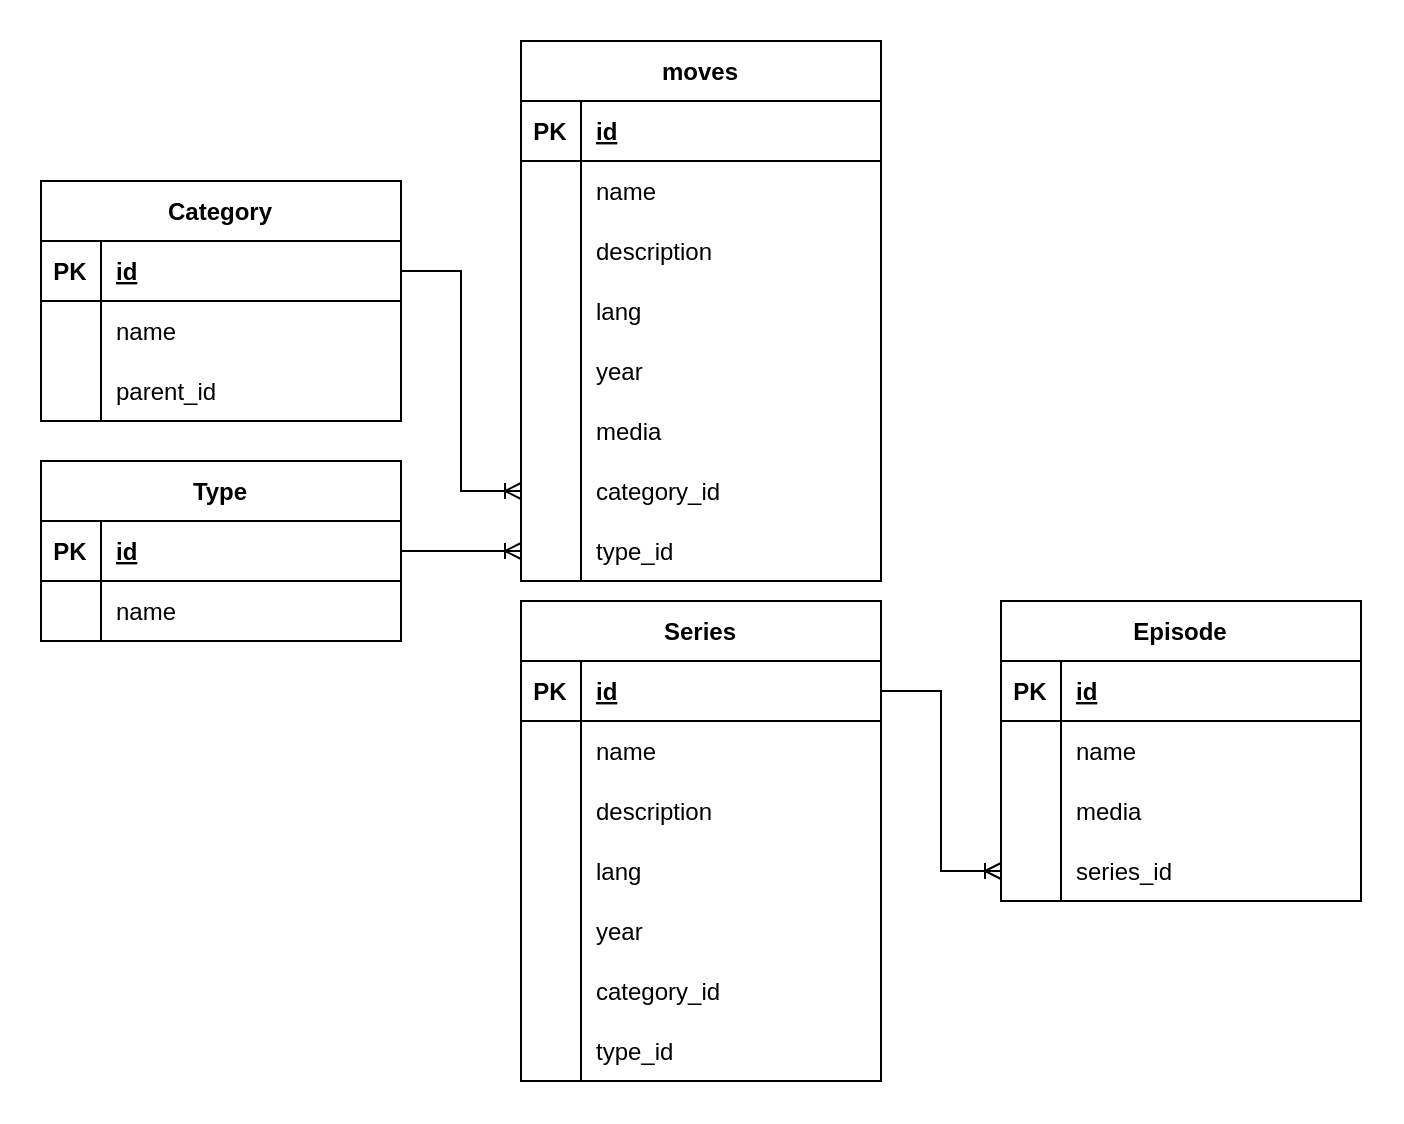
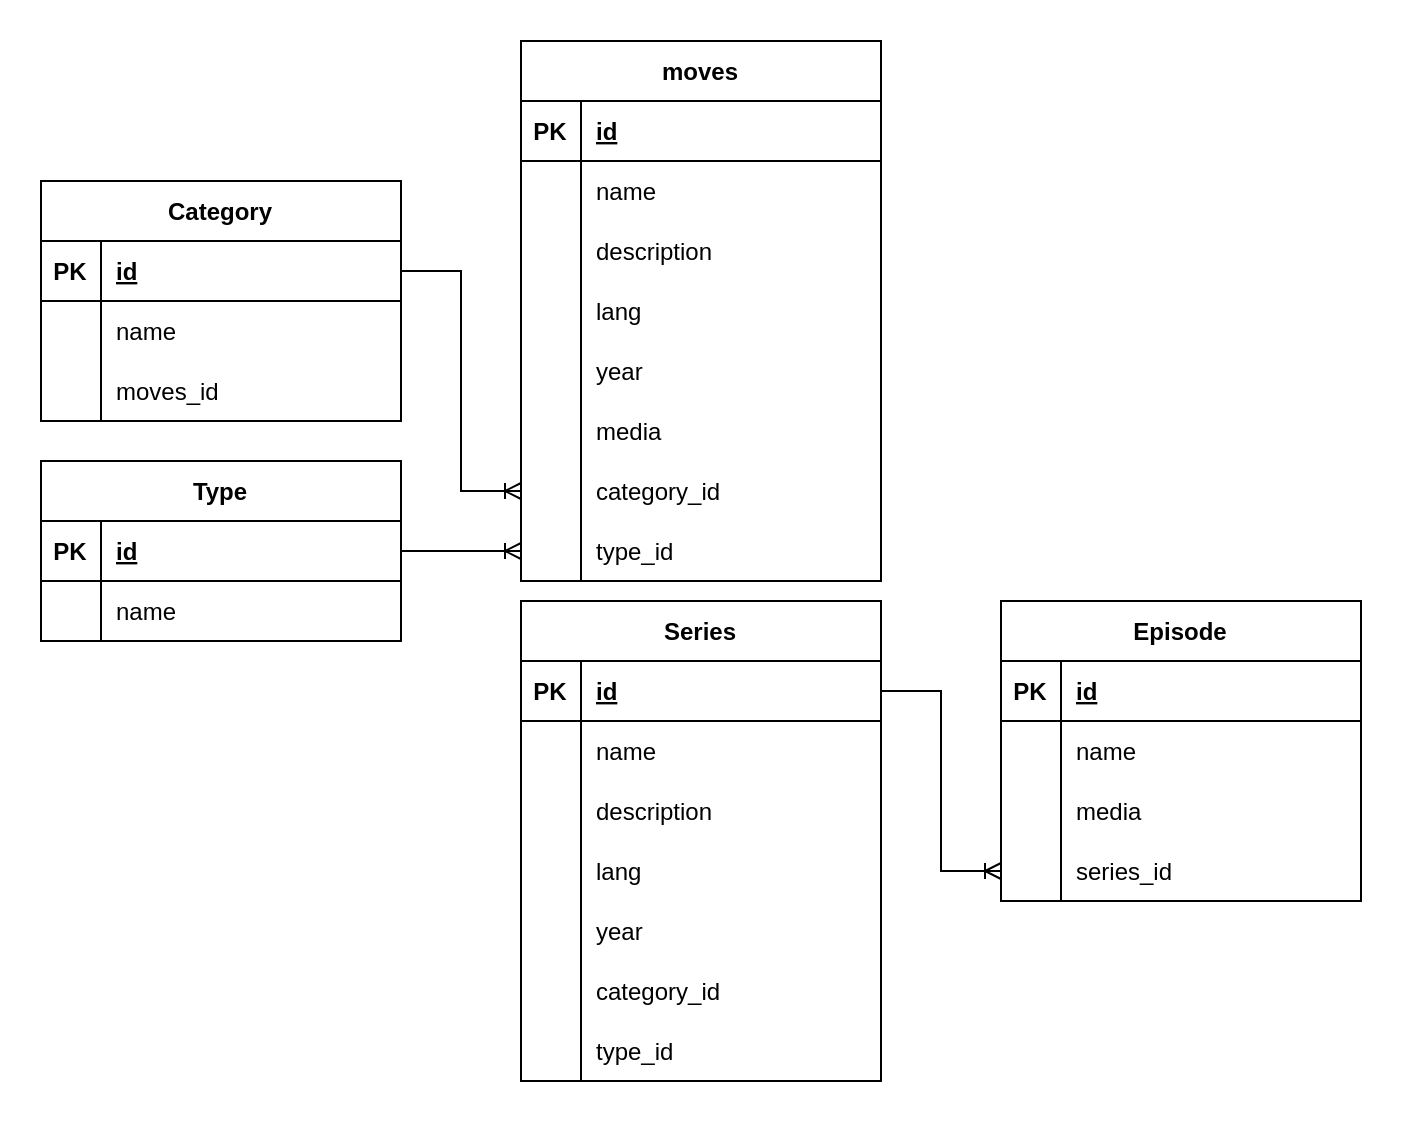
- <mxCell id="36" value="parent_id" style="shape=partialRectangle;connectable=0;fillColor=none;top=0;left=0;bottom=0;right=0;align=left;spacingLeft=6;overflow=hidden;" vertex="1" parent="34"><mxGeometry x="30" width="150" height="30" as="geometry"><mxRectangle width="150" height="30" as="alternateBounds" /></mxGeometry></mxCell>
+ <mxCell id="36" value="moves_id" style="shape=partialRectangle;connectable=0;fillColor=none;top=0;left=0;bottom=0;right=0;align=left;spacingLeft=6;overflow=hidden;" vertex="1" parent="34"><mxGeometry x="30" width="150" height="30" as="geometry"><mxRectangle width="150" height="30" as="alternateBounds" /></mxGeometry></mxCell>
